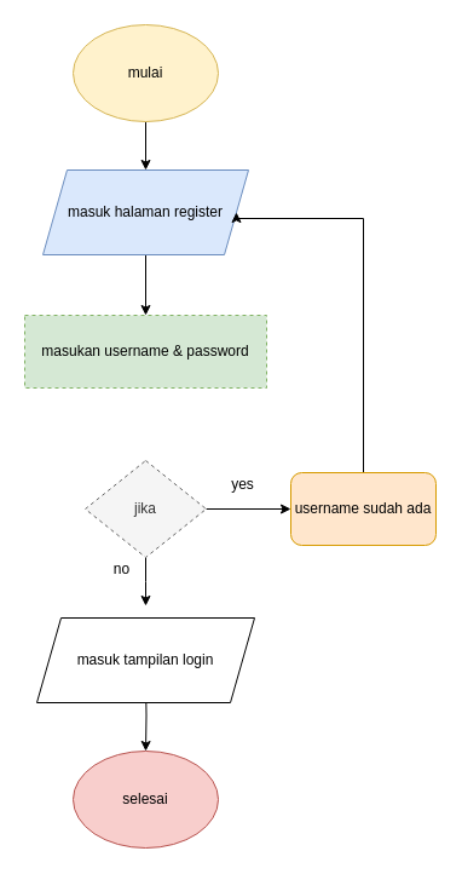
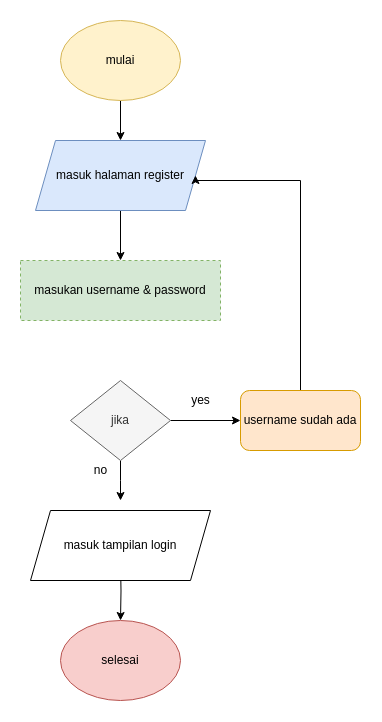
- <mxCell id="9" value="jika" style="rhombus;whiteSpace=wrap;html=1;fillColor=#f5f5f5;strokeColor=#666666;fontColor=#333333;dashed=1;" parent="1" vertex="1"><mxGeometry x="70" y="380" width="100" height="80" as="geometry" /></mxCell>
+ <mxCell id="9" value="jika" style="rhombus;whiteSpace=wrap;html=1;fillColor=#f5f5f5;strokeColor=#666666;fontColor=#333333;" parent="1" vertex="1"><mxGeometry x="70" y="380" width="100" height="80" as="geometry" /></mxCell>
